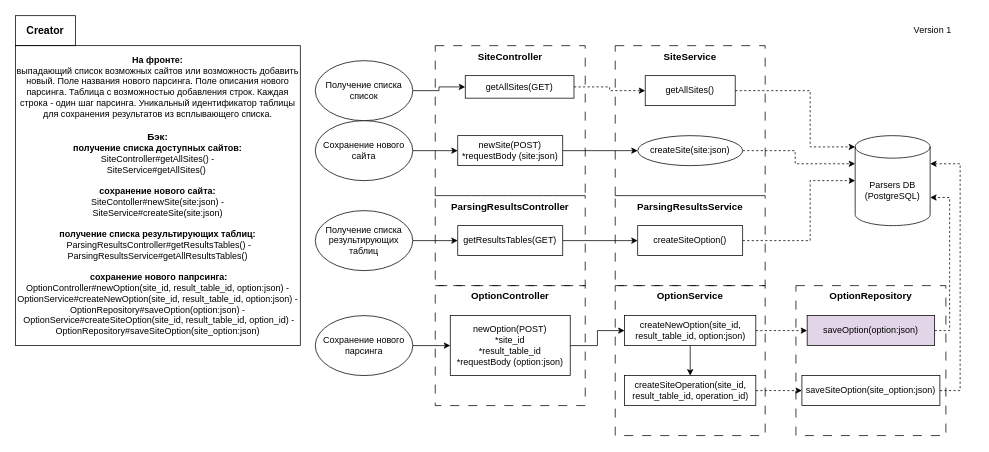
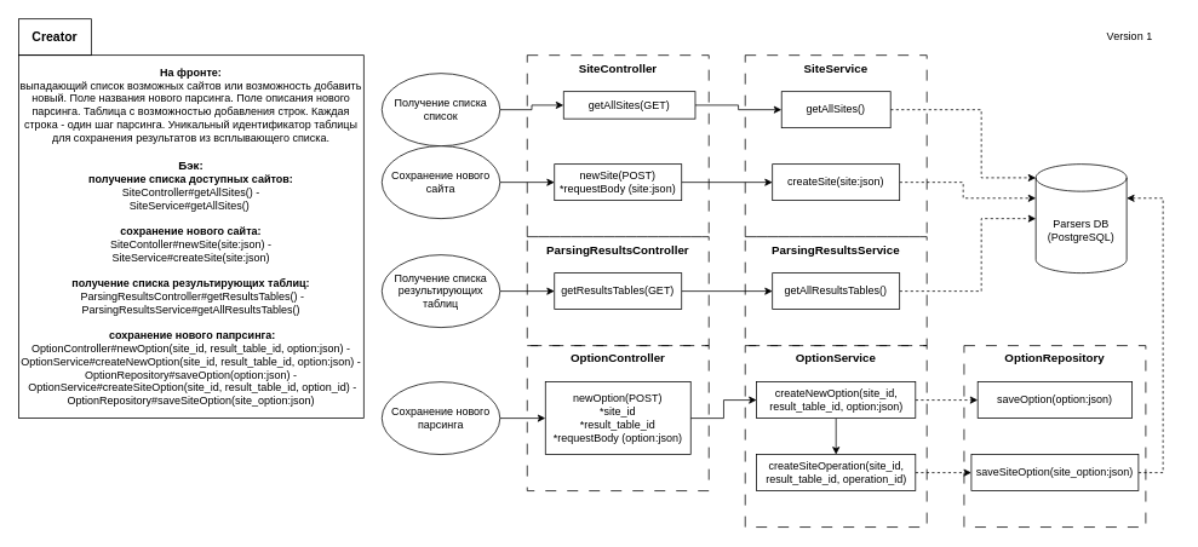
- <mxCell id="14" style="edgeStyle=orthogonalEdgeStyle;rounded=0;orthogonalLoop=1;jettySize=auto;html=1;exitX=1;exitY=0.5;exitDx=0;exitDy=0;entryX=0;entryY=0.5;entryDx=0;entryDy=0;fontSize=12;dashed=1;" edge="1" parent="1" source="15" target="20"><mxGeometry relative="1" as="geometry" /></mxCell>
+ <mxCell id="14" style="edgeStyle=orthogonalEdgeStyle;rounded=0;orthogonalLoop=1;jettySize=auto;html=1;exitX=1;exitY=0.5;exitDx=0;exitDy=0;entryX=0;entryY=0.5;entryDx=0;entryDy=0;fontSize=12;" edge="1" parent="1" source="15" target="20"><mxGeometry relative="1" as="geometry" /></mxCell>
- <mxCell id="22" value="createSite(site:json)" style="ellipse;whiteSpace=wrap;html=1;fontSize=12;" vertex="1" parent="1"><mxGeometry x="850" y="180" width="140" height="40" as="geometry" /></mxCell>
+ <mxCell id="22" value="createSite(site:json)" style="rounded=0;whiteSpace=wrap;html=1;fontSize=12;" vertex="1" parent="1"><mxGeometry x="850" y="180" width="140" height="40" as="geometry" /></mxCell>
- <mxCell id="29" value="createSiteOption()" style="rounded=0;whiteSpace=wrap;html=1;fontSize=12;" vertex="1" parent="1"><mxGeometry x="850" y="300" width="140" height="40" as="geometry" /></mxCell>
+ <mxCell id="29" value="getAllResultsTables()" style="rounded=0;whiteSpace=wrap;html=1;fontSize=12;" vertex="1" parent="1"><mxGeometry x="850" y="300" width="140" height="40" as="geometry" /></mxCell>
- <mxCell id="38" style="edgeStyle=orthogonalEdgeStyle;rounded=0;orthogonalLoop=1;jettySize=auto;html=1;exitX=1;exitY=0.5;exitDx=0;exitDy=0;entryX=1;entryY=0;entryDx=0;entryDy=82.5;entryPerimeter=0;dashed=1;fontSize=12;" edge="1" parent="1" source="39" target="23"><mxGeometry relative="1" as="geometry" /></mxCell>
- <mxCell id="39" value="saveOption(option:json)" style="rounded=0;whiteSpace=wrap;html=1;fontSize=12;fillColor=#e1d5e7;" vertex="1" parent="1"><mxGeometry x="1076" y="420" width="170" height="40" as="geometry" /></mxCell>
+ <mxCell id="39" value="saveOption(option:json)" style="rounded=0;whiteSpace=wrap;html=1;fontSize=12;" vertex="1" parent="1"><mxGeometry x="1076" y="420" width="170" height="40" as="geometry" /></mxCell>
